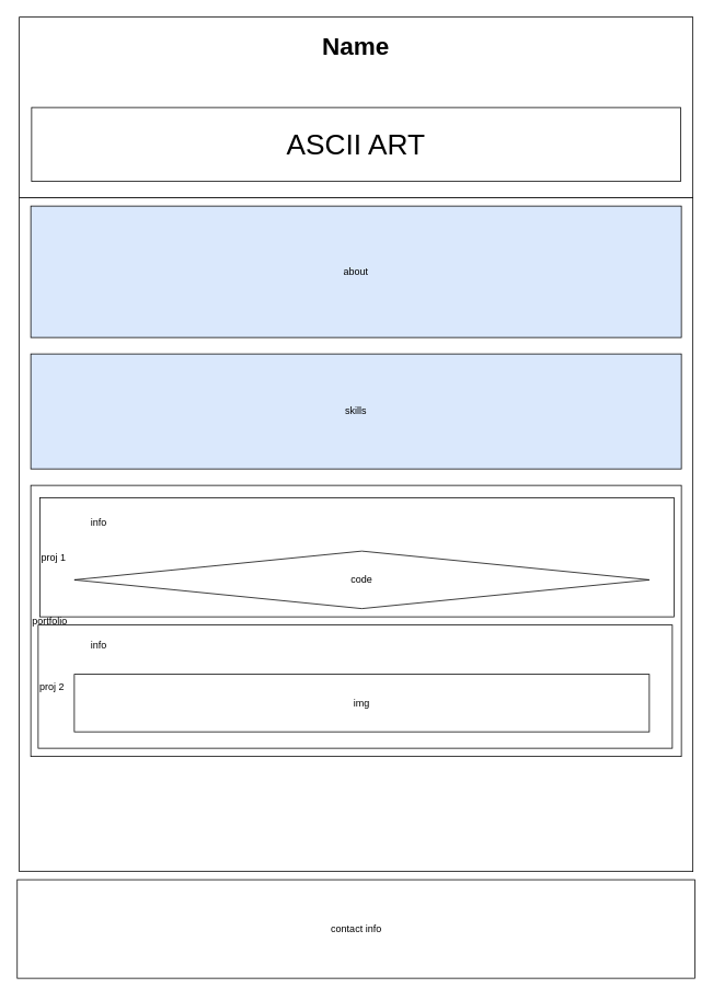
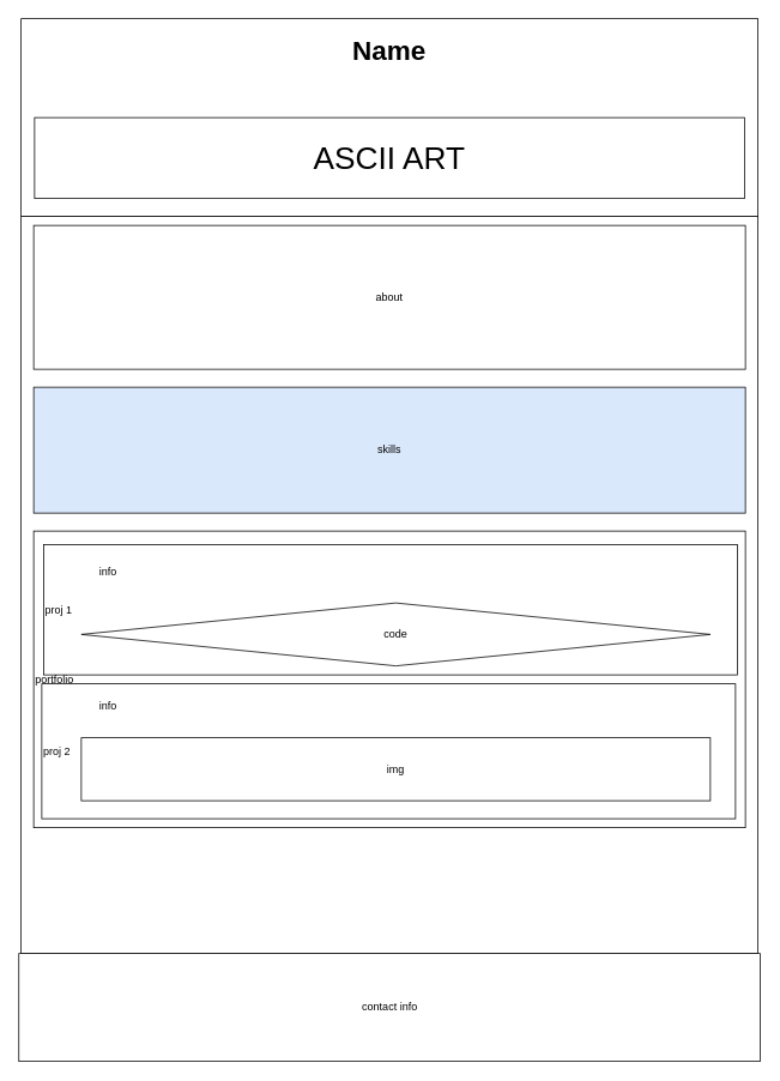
- <mxCell id="7" value="about" style="rounded=0;whiteSpace=wrap;html=1;fillColor=#dae8fc;" vertex="1" parent="1"><mxGeometry x="37" y="250" width="792" height="160" as="geometry" /></mxCell>
+ <mxCell id="7" value="about" style="rounded=0;whiteSpace=wrap;html=1;" vertex="1" parent="1"><mxGeometry x="37" y="250" width="792" height="160" as="geometry" /></mxCell>
- <mxCell id="10" value="contact info" style="rounded=0;whiteSpace=wrap;html=1;" vertex="1" parent="1"><mxGeometry x="20.5" y="1070" width="825" height="120" as="geometry" /></mxCell>
+ <mxCell id="10" value="contact info" style="rounded=0;whiteSpace=wrap;html=1;" vertex="1" parent="1"><mxGeometry x="20.5" y="1060" width="825" height="120" as="geometry" /></mxCell>
